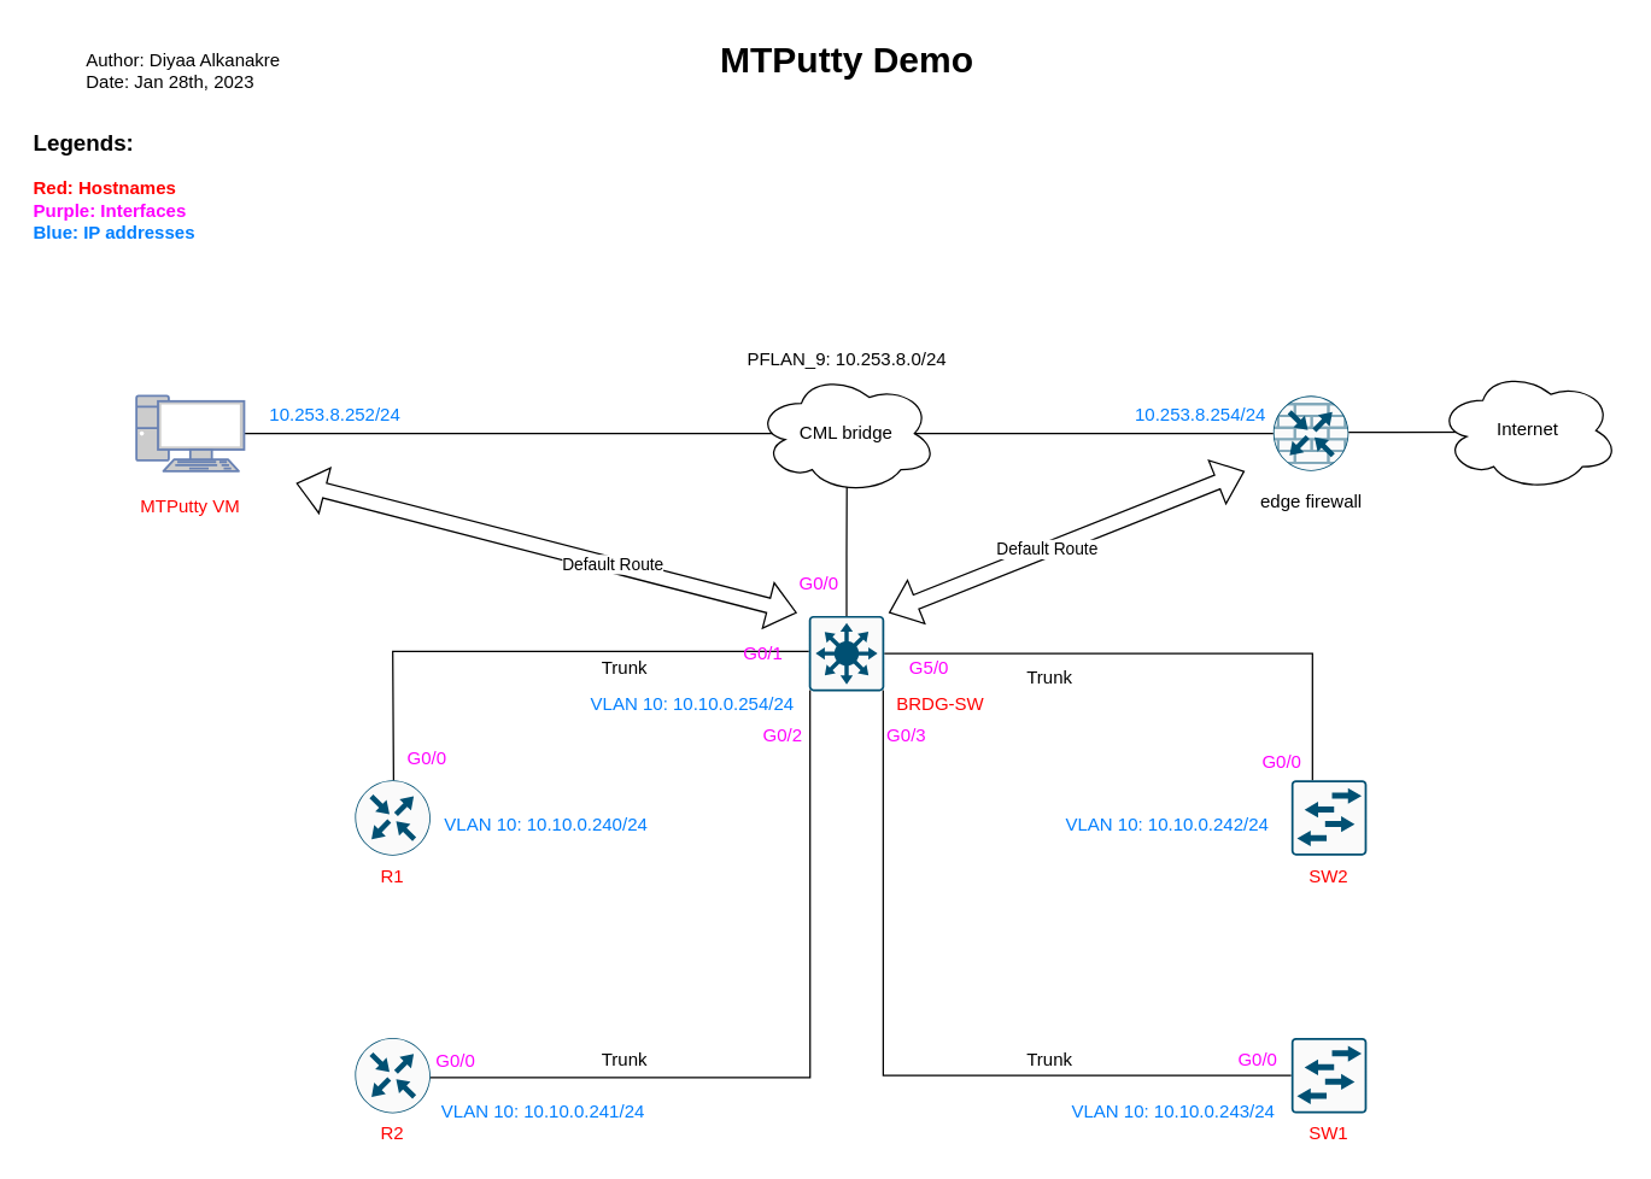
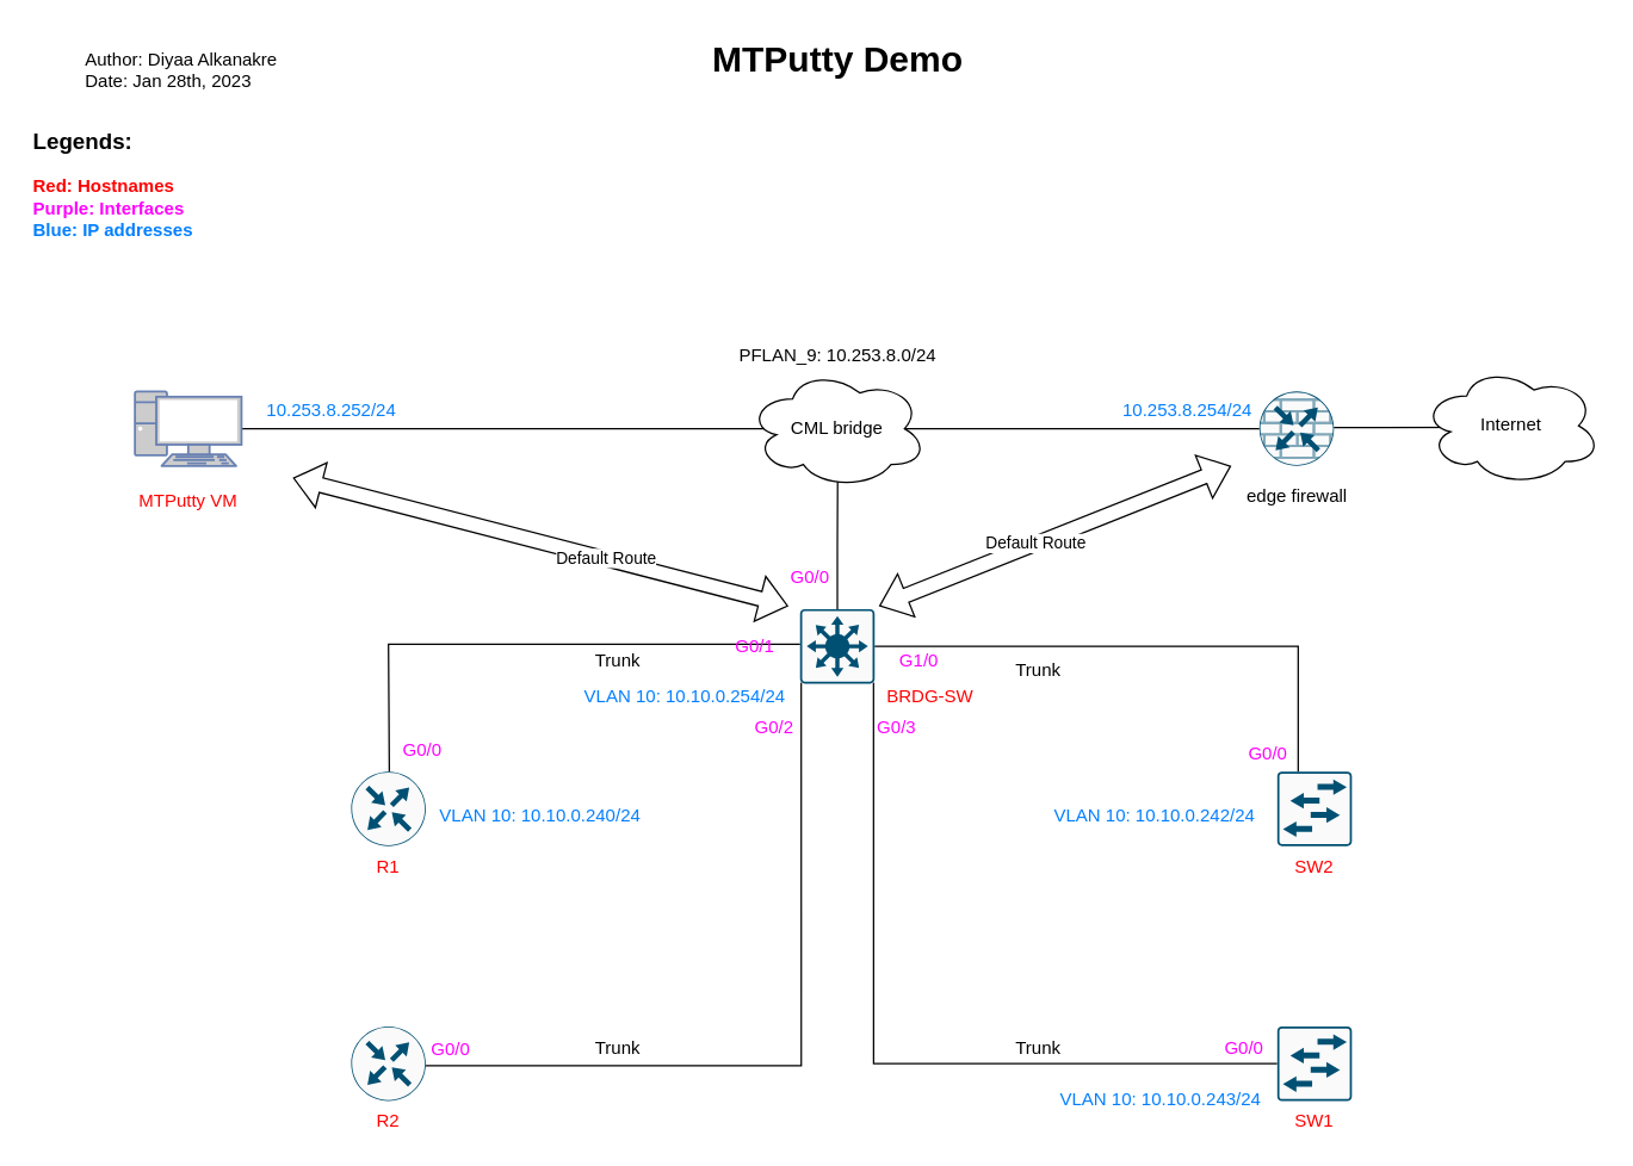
- <mxCell id="30" value="G5/0" style="text;html=1;strokeColor=none;fillColor=none;align=center;verticalAlign=middle;whiteSpace=wrap;rounded=0;fontColor=#FF00FF;" parent="1" vertex="1"><mxGeometry x="601" y="434" width="30" height="17" as="geometry" /></mxCell>
+ <mxCell id="30" value="G1/0" style="text;html=1;strokeColor=none;fillColor=none;align=center;verticalAlign=middle;whiteSpace=wrap;rounded=0;fontColor=#FF00FF;" parent="1" vertex="1"><mxGeometry x="601" y="434" width="30" height="17" as="geometry" /></mxCell>
- <mxCell id="47" value="VLAN 10: 10.10.0.241/24" style="text;html=1;strokeColor=none;fillColor=none;align=center;verticalAlign=middle;whiteSpace=wrap;rounded=0;fontColor=#007FFF;" parent="1" vertex="1"><mxGeometry x="285" y="728" width="150" height="18" as="geometry" /></mxCell>
